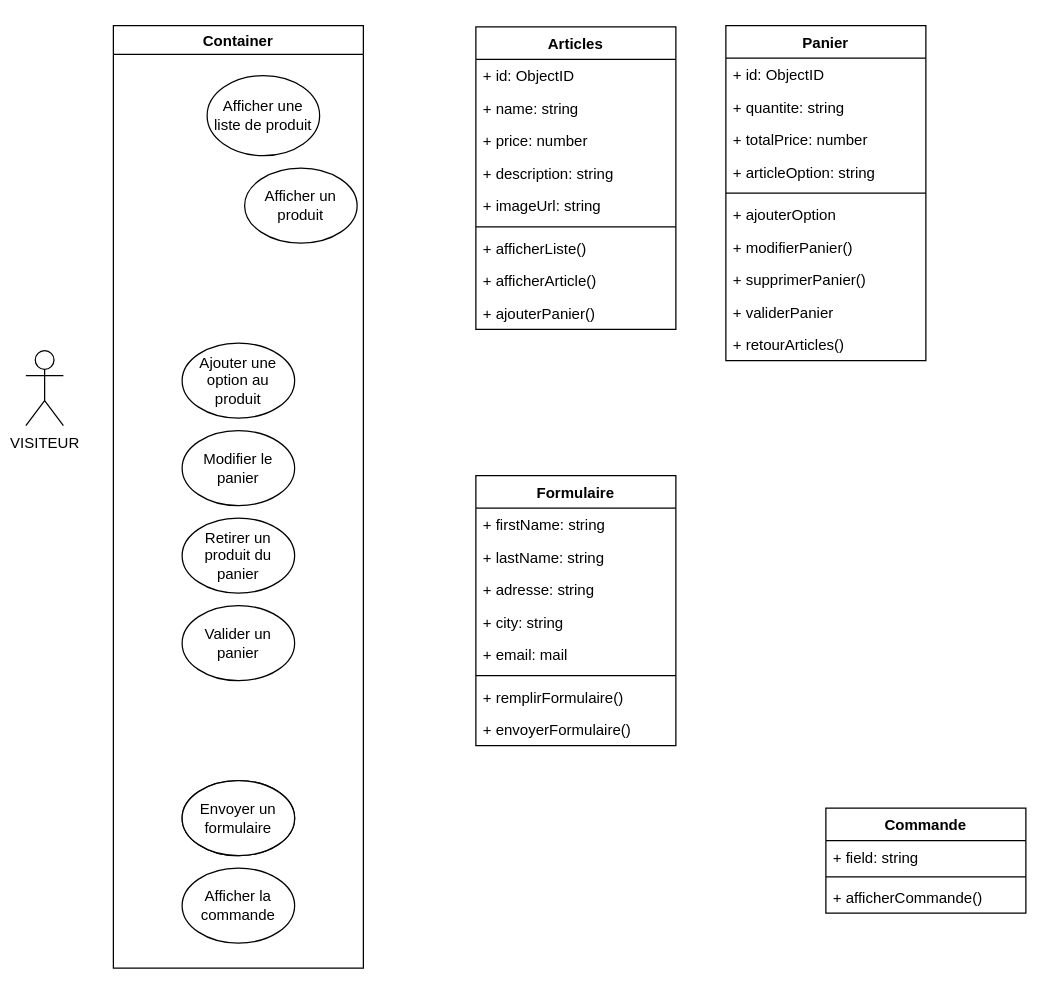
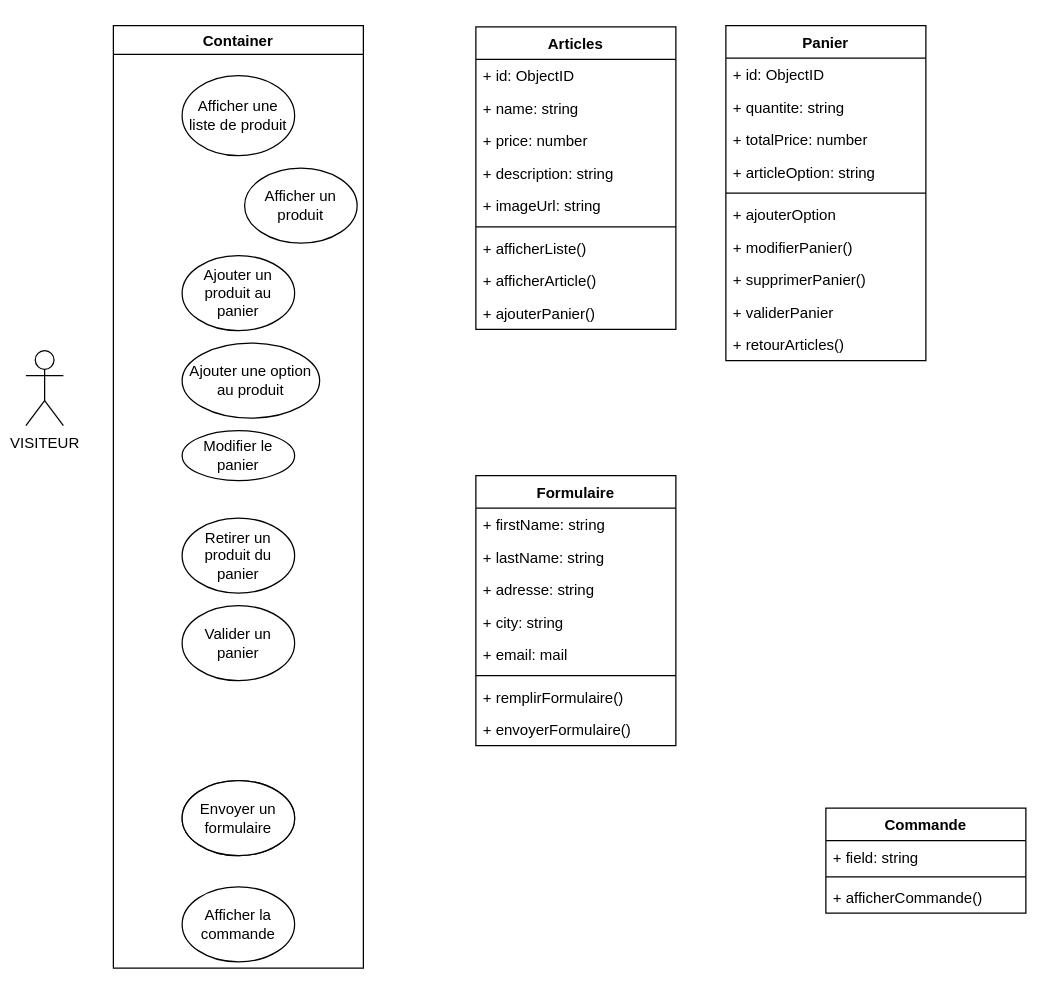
- <mxCell id="6" value="Afficher une liste de produit" style="ellipse;whiteSpace=wrap;html=1;" parent="1" vertex="1"><mxGeometry x="165" y="60" width="90" height="64" as="geometry" /></mxCell>
+ <mxCell id="6" value="Afficher une liste de produit" style="ellipse;whiteSpace=wrap;html=1;" parent="1" vertex="1"><mxGeometry x="145" y="60" width="90" height="64" as="geometry" /></mxCell>
+ <mxCell id="4" value="Ajouter un produit au panier" style="ellipse;whiteSpace=wrap;html=1;" parent="1" vertex="1"><mxGeometry x="145" y="204" width="90" height="60" as="geometry" /></mxCell>
- <mxCell id="5" value="Ajouter une option au produit" style="ellipse;whiteSpace=wrap;html=1;" parent="1" vertex="1"><mxGeometry x="145" y="274" width="90" height="60" as="geometry" /></mxCell>
+ <mxCell id="5" value="Ajouter une option au produit" style="ellipse;whiteSpace=wrap;html=1;" parent="1" vertex="1"><mxGeometry x="145" y="274" width="110" height="60" as="geometry" /></mxCell>
- <mxCell id="12" value="Modifier le panier" style="ellipse;whiteSpace=wrap;html=1;" parent="1" vertex="1"><mxGeometry x="145" y="344" width="90" height="60" as="geometry" /></mxCell>
+ <mxCell id="12" value="Modifier le panier" style="ellipse;whiteSpace=wrap;html=1;" parent="1" vertex="1"><mxGeometry x="145" y="344" width="90" height="40" as="geometry" /></mxCell>
- <mxCell id="10" value="Afficher la commande" style="ellipse;whiteSpace=wrap;html=1;" parent="1" vertex="1"><mxGeometry x="145" y="694" width="90" height="60" as="geometry" /></mxCell>
+ <mxCell id="10" value="Afficher la commande" style="ellipse;whiteSpace=wrap;html=1;" parent="1" vertex="1"><mxGeometry x="145" y="709" width="90" height="60" as="geometry" /></mxCell>
